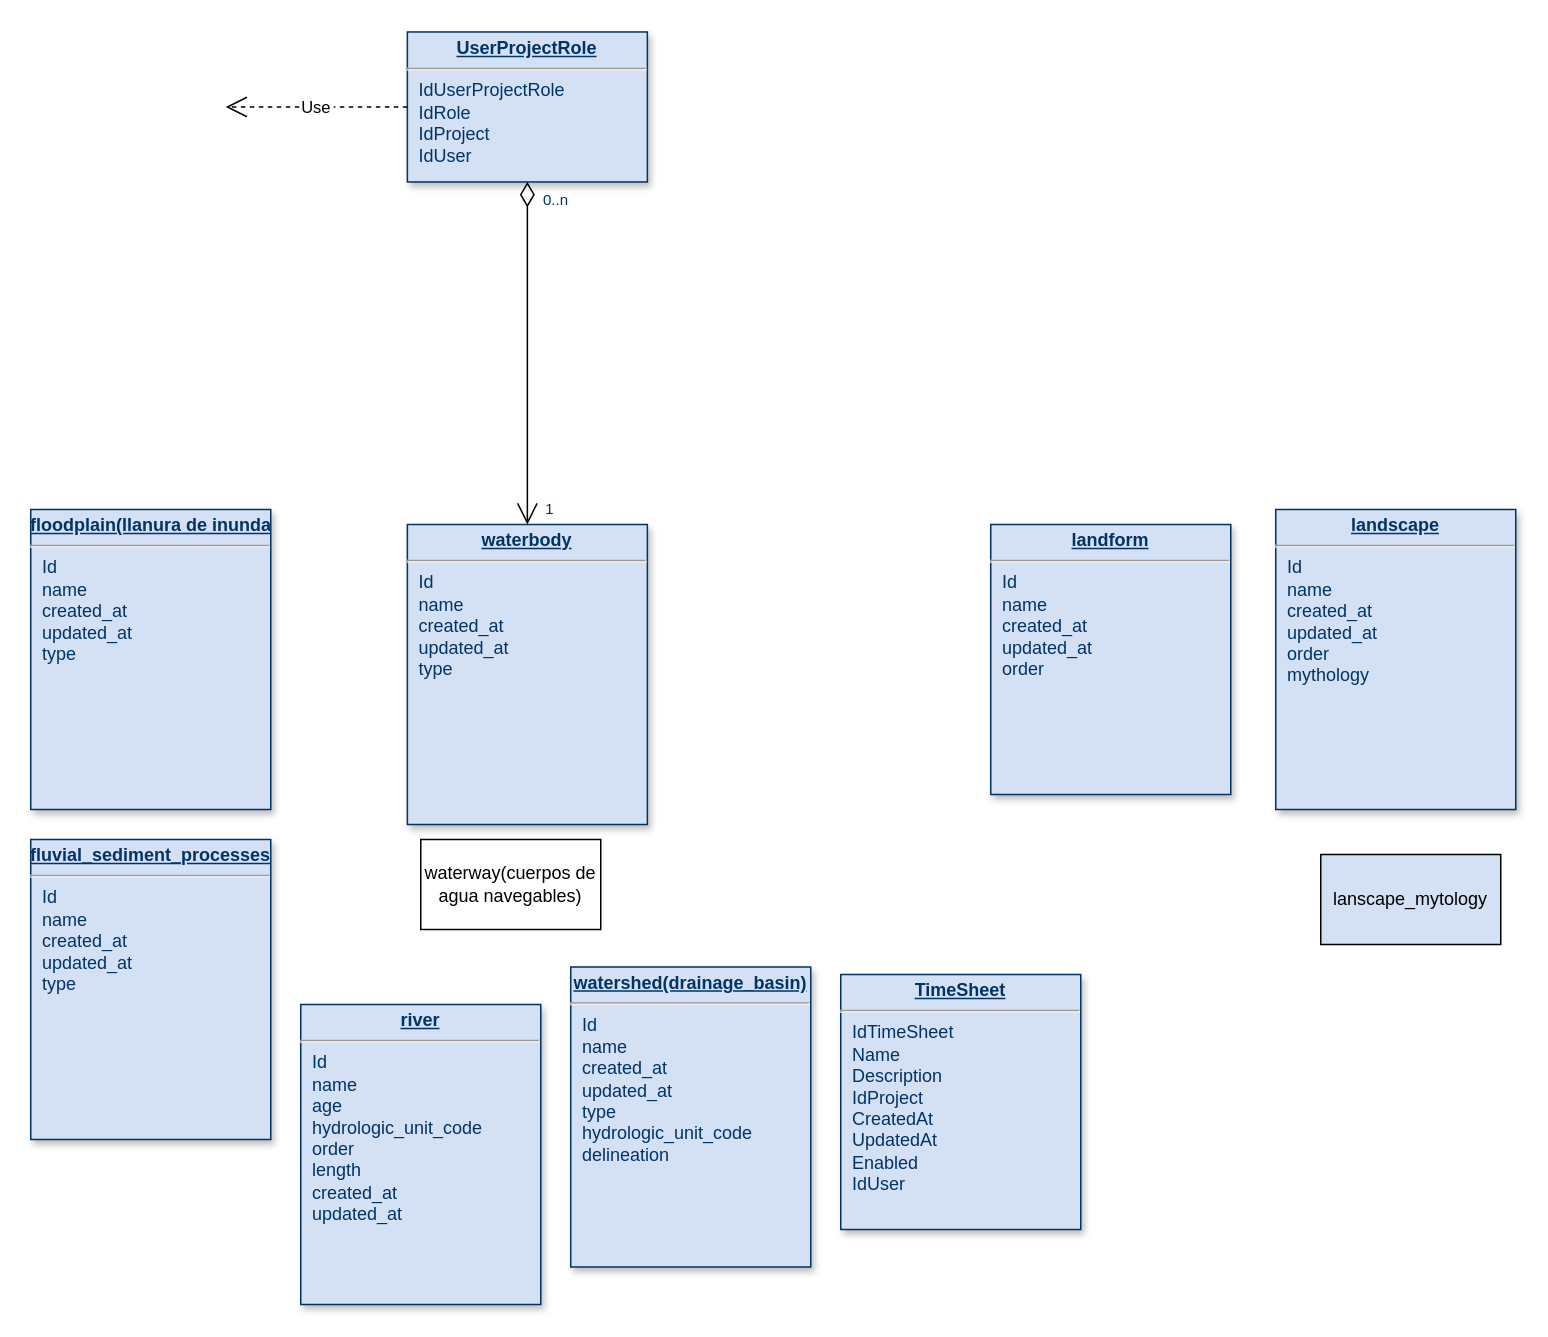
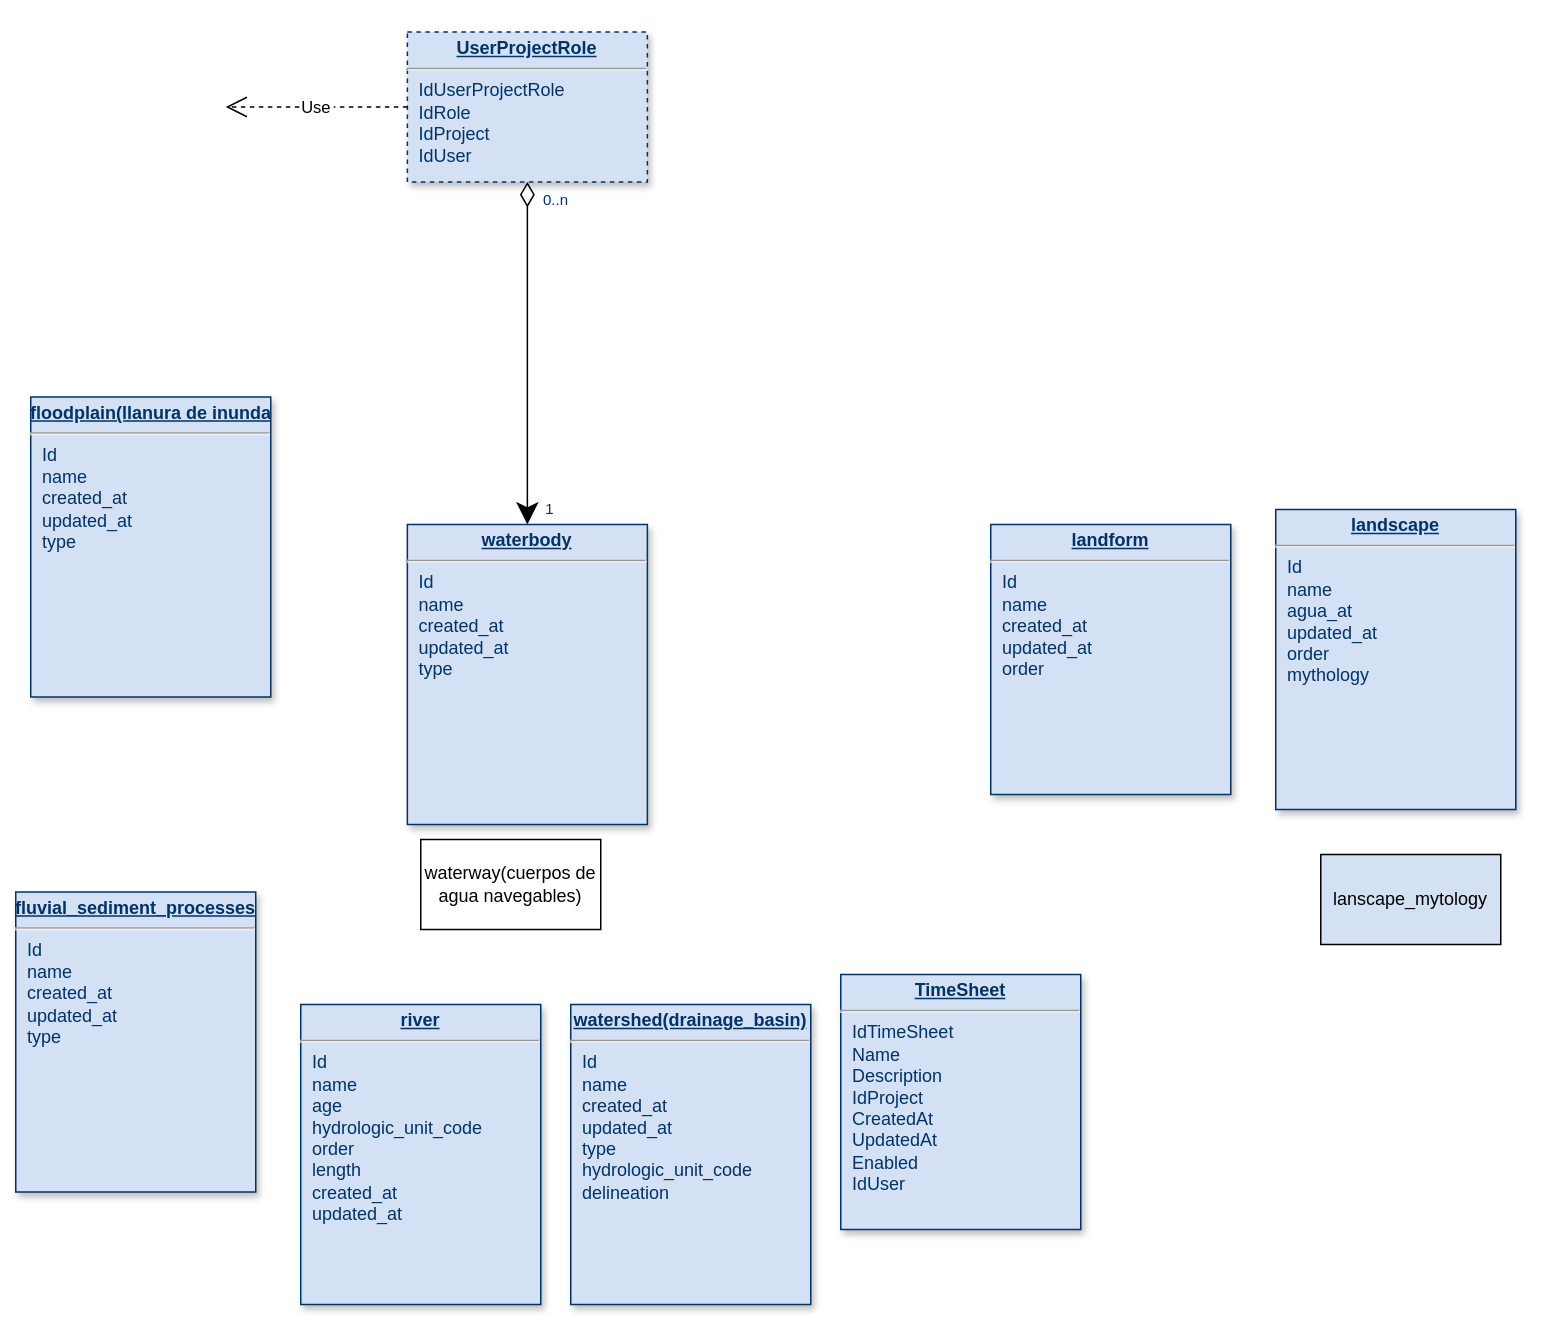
- <mxCell id="3" value="&lt;p style=&quot;margin: 0px; margin-top: 4px; text-align: center; text-decoration: underline;&quot;&gt;&lt;strong&gt;UserProjectRole&lt;/strong&gt;&lt;/p&gt;&lt;hr /&gt;&lt;p style=&quot;margin: 0px; margin-left: 8px;&quot;&gt;IdUserProjectRole&lt;/p&gt;&lt;p style=&quot;margin: 0px; margin-left: 8px;&quot;&gt;IdRole&lt;/p&gt;&lt;p style=&quot;margin: 0px; margin-left: 8px;&quot;&gt;IdProject&lt;/p&gt;&lt;p style=&quot;margin: 0px; margin-left: 8px;&quot;&gt;IdUser&lt;/p&gt;" style="verticalAlign=top;align=left;overflow=fill;fontSize=12;fontFamily=Helvetica;html=1;strokeColor=#003366;shadow=1;fillColor=#D4E1F5;fontColor=#003366" parent="1" vertex="1"><mxGeometry x="271.08" y="20.64" width="160" height="100" as="geometry" /></mxCell>
+ <mxCell id="3" value="&lt;p style=&quot;margin: 0px; margin-top: 4px; text-align: center; text-decoration: underline;&quot;&gt;&lt;strong&gt;UserProjectRole&lt;/strong&gt;&lt;/p&gt;&lt;hr /&gt;&lt;p style=&quot;margin: 0px; margin-left: 8px;&quot;&gt;IdUserProjectRole&lt;/p&gt;&lt;p style=&quot;margin: 0px; margin-left: 8px;&quot;&gt;IdRole&lt;/p&gt;&lt;p style=&quot;margin: 0px; margin-left: 8px;&quot;&gt;IdProject&lt;/p&gt;&lt;p style=&quot;margin: 0px; margin-left: 8px;&quot;&gt;IdUser&lt;/p&gt;" style="verticalAlign=top;align=left;overflow=fill;fontSize=12;fontFamily=Helvetica;html=1;strokeColor=#003366;shadow=1;fillColor=#D4E1F5;fontColor=#003366;dashed=1;" parent="1" vertex="1"><mxGeometry x="271.08" y="20.64" width="160" height="100" as="geometry" /></mxCell>
- <mxCell id="7" value="" style="endArrow=open;endSize=12;startArrow=diamondThin;startSize=14;startFill=0;edgeStyle=orthogonalEdgeStyle" parent="1" source="3" target="6" edge="1"><mxGeometry x="389.36" y="350" as="geometry"><mxPoint x="69.36" y="269" as="sourcePoint" /><mxPoint x="229.36" y="269" as="targetPoint" /></mxGeometry></mxCell>
+ <mxCell id="7" value="" style="endArrow=classic;endSize=12;startArrow=diamondThin;startSize=14;startFill=0;edgeStyle=orthogonalEdgeStyle;" parent="1" source="3" target="6" edge="1"><mxGeometry x="389.36" y="350" as="geometry"><mxPoint x="69.36" y="269" as="sourcePoint" /><mxPoint x="229.36" y="269" as="targetPoint" /></mxGeometry></mxCell>
- <mxCell id="5" value="&lt;p style=&quot;margin: 0px; margin-top: 4px; text-align: center; text-decoration: underline;&quot;&gt;&lt;strong&gt;landscape&lt;/strong&gt;&lt;/p&gt;&lt;hr&gt;&lt;p style=&quot;border-color: var(--border-color); margin: 0px 0px 0px 8px;&quot;&gt;Id&lt;/p&gt;&lt;p style=&quot;border-color: var(--border-color); margin: 0px 0px 0px 8px;&quot;&gt;name&lt;/p&gt;&lt;p style=&quot;border-color: var(--border-color); margin: 0px 0px 0px 8px;&quot;&gt;created_at&lt;/p&gt;&lt;p style=&quot;border-color: var(--border-color); margin: 0px 0px 0px 8px;&quot;&gt;updated_at&lt;/p&gt;&lt;p style=&quot;border-color: var(--border-color); margin: 0px 0px 0px 8px;&quot;&gt;order&lt;/p&gt;&lt;p style=&quot;border-color: var(--border-color); margin: 0px 0px 0px 8px;&quot;&gt;mythology&lt;/p&gt;" style="verticalAlign=top;align=left;overflow=fill;fontSize=12;fontFamily=Helvetica;html=1;strokeColor=#003366;shadow=1;fillColor=#D4E1F5;fontColor=#003366" parent="1" vertex="1"><mxGeometry x="850" y="339" width="160" height="200" as="geometry" /></mxCell>
+ <mxCell id="5" value="&lt;p style=&quot;margin: 0px; margin-top: 4px; text-align: center; text-decoration: underline;&quot;&gt;&lt;strong&gt;landscape&lt;/strong&gt;&lt;/p&gt;&lt;hr&gt;&lt;p style=&quot;border-color: var(--border-color); margin: 0px 0px 0px 8px;&quot;&gt;Id&lt;/p&gt;&lt;p style=&quot;border-color: var(--border-color); margin: 0px 0px 0px 8px;&quot;&gt;name&lt;/p&gt;&lt;p style=&quot;border-color: var(--border-color); margin: 0px 0px 0px 8px;&quot;&gt;agua_at&lt;/p&gt;&lt;p style=&quot;border-color: var(--border-color); margin: 0px 0px 0px 8px;&quot;&gt;updated_at&lt;/p&gt;&lt;p style=&quot;border-color: var(--border-color); margin: 0px 0px 0px 8px;&quot;&gt;order&lt;/p&gt;&lt;p style=&quot;border-color: var(--border-color); margin: 0px 0px 0px 8px;&quot;&gt;mythology&lt;/p&gt;" style="verticalAlign=top;align=left;overflow=fill;fontSize=12;fontFamily=Helvetica;html=1;strokeColor=#003366;shadow=1;fillColor=#D4E1F5;fontColor=#003366" parent="1" vertex="1"><mxGeometry x="850" y="339" width="160" height="200" as="geometry" /></mxCell>
- <mxCell id="11" value="&lt;p style=&quot;margin: 0px; margin-top: 4px; text-align: center; text-decoration: underline;&quot;&gt;&lt;strong&gt;floodplain(llanura de inundacion)&lt;/strong&gt;&lt;/p&gt;&lt;hr&gt;&lt;p style=&quot;border-color: var(--border-color); margin: 0px 0px 0px 8px;&quot;&gt;Id&lt;/p&gt;&lt;p style=&quot;border-color: var(--border-color); margin: 0px 0px 0px 8px;&quot;&gt;name&lt;/p&gt;&lt;p style=&quot;border-color: var(--border-color); margin: 0px 0px 0px 8px;&quot;&gt;created_at&lt;/p&gt;&lt;p style=&quot;border-color: var(--border-color); margin: 0px 0px 0px 8px;&quot;&gt;updated_at&lt;/p&gt;&lt;p style=&quot;border-color: var(--border-color); margin: 0px 0px 0px 8px;&quot;&gt;type&lt;/p&gt;" style="verticalAlign=top;align=left;overflow=fill;fontSize=12;fontFamily=Helvetica;html=1;strokeColor=#003366;shadow=1;fillColor=#D4E1F5;fontColor=#003366" vertex="1" parent="1"><mxGeometry x="20" y="339" width="160" height="200" as="geometry" /></mxCell>
+ <mxCell id="11" value="&lt;p style=&quot;margin: 0px; margin-top: 4px; text-align: center; text-decoration: underline;&quot;&gt;&lt;strong&gt;floodplain(llanura de inundacion)&lt;/strong&gt;&lt;/p&gt;&lt;hr&gt;&lt;p style=&quot;border-color: var(--border-color); margin: 0px 0px 0px 8px;&quot;&gt;Id&lt;/p&gt;&lt;p style=&quot;border-color: var(--border-color); margin: 0px 0px 0px 8px;&quot;&gt;name&lt;/p&gt;&lt;p style=&quot;border-color: var(--border-color); margin: 0px 0px 0px 8px;&quot;&gt;created_at&lt;/p&gt;&lt;p style=&quot;border-color: var(--border-color); margin: 0px 0px 0px 8px;&quot;&gt;updated_at&lt;/p&gt;&lt;p style=&quot;border-color: var(--border-color); margin: 0px 0px 0px 8px;&quot;&gt;type&lt;/p&gt;" style="verticalAlign=top;align=left;overflow=fill;fontSize=12;fontFamily=Helvetica;html=1;strokeColor=#003366;shadow=1;fillColor=#D4E1F5;fontColor=#003366" vertex="1" parent="1"><mxGeometry x="20" y="264" width="160" height="200" as="geometry" /></mxCell>
- <mxCell id="12" value="&lt;p style=&quot;margin: 0px; margin-top: 4px; text-align: center; text-decoration: underline;&quot;&gt;&lt;strong&gt;fluvial_sediment_processes&lt;/strong&gt;&lt;/p&gt;&lt;hr&gt;&lt;p style=&quot;border-color: var(--border-color); margin: 0px 0px 0px 8px;&quot;&gt;Id&lt;/p&gt;&lt;p style=&quot;border-color: var(--border-color); margin: 0px 0px 0px 8px;&quot;&gt;name&lt;/p&gt;&lt;p style=&quot;border-color: var(--border-color); margin: 0px 0px 0px 8px;&quot;&gt;created_at&lt;/p&gt;&lt;p style=&quot;border-color: var(--border-color); margin: 0px 0px 0px 8px;&quot;&gt;updated_at&lt;/p&gt;&lt;p style=&quot;border-color: var(--border-color); margin: 0px 0px 0px 8px;&quot;&gt;type&lt;/p&gt;" style="verticalAlign=top;align=left;overflow=fill;fontSize=12;fontFamily=Helvetica;html=1;strokeColor=#003366;shadow=1;fillColor=#D4E1F5;fontColor=#003366" vertex="1" parent="1"><mxGeometry x="20" y="559" width="160" height="200" as="geometry" /></mxCell>
+ <mxCell id="12" value="&lt;p style=&quot;margin: 0px; margin-top: 4px; text-align: center; text-decoration: underline;&quot;&gt;&lt;strong&gt;fluvial_sediment_processes&lt;/strong&gt;&lt;/p&gt;&lt;hr&gt;&lt;p style=&quot;border-color: var(--border-color); margin: 0px 0px 0px 8px;&quot;&gt;Id&lt;/p&gt;&lt;p style=&quot;border-color: var(--border-color); margin: 0px 0px 0px 8px;&quot;&gt;name&lt;/p&gt;&lt;p style=&quot;border-color: var(--border-color); margin: 0px 0px 0px 8px;&quot;&gt;created_at&lt;/p&gt;&lt;p style=&quot;border-color: var(--border-color); margin: 0px 0px 0px 8px;&quot;&gt;updated_at&lt;/p&gt;&lt;p style=&quot;border-color: var(--border-color); margin: 0px 0px 0px 8px;&quot;&gt;type&lt;/p&gt;" style="verticalAlign=top;align=left;overflow=fill;fontSize=12;fontFamily=Helvetica;html=1;strokeColor=#003366;shadow=1;fillColor=#D4E1F5;fontColor=#003366" vertex="1" parent="1"><mxGeometry x="10" y="594" width="160" height="200" as="geometry" /></mxCell>
- <mxCell id="13" value="&lt;p style=&quot;margin: 0px; margin-top: 4px; text-align: center; text-decoration: underline;&quot;&gt;&lt;strong&gt;watershed(drainage_basin)&lt;/strong&gt;&lt;/p&gt;&lt;hr&gt;&lt;p style=&quot;border-color: var(--border-color); margin: 0px 0px 0px 8px;&quot;&gt;Id&lt;/p&gt;&lt;p style=&quot;border-color: var(--border-color); margin: 0px 0px 0px 8px;&quot;&gt;name&lt;/p&gt;&lt;p style=&quot;border-color: var(--border-color); margin: 0px 0px 0px 8px;&quot;&gt;created_at&lt;/p&gt;&lt;p style=&quot;border-color: var(--border-color); margin: 0px 0px 0px 8px;&quot;&gt;updated_at&lt;/p&gt;&lt;p style=&quot;border-color: var(--border-color); margin: 0px 0px 0px 8px;&quot;&gt;type&lt;/p&gt;&lt;p style=&quot;border-color: var(--border-color); margin: 0px 0px 0px 8px;&quot;&gt;hydrologic_unit_code&lt;/p&gt;&lt;p style=&quot;border-color: var(--border-color); margin: 0px 0px 0px 8px;&quot;&gt;delineation&lt;/p&gt;" style="verticalAlign=top;align=left;overflow=fill;fontSize=12;fontFamily=Helvetica;html=1;strokeColor=#003366;shadow=1;fillColor=#D4E1F5;fontColor=#003366" vertex="1" parent="1"><mxGeometry x="380" y="644" width="160" height="200" as="geometry" /></mxCell>
+ <mxCell id="13" value="&lt;p style=&quot;margin: 0px; margin-top: 4px; text-align: center; text-decoration: underline;&quot;&gt;&lt;strong&gt;watershed(drainage_basin)&lt;/strong&gt;&lt;/p&gt;&lt;hr&gt;&lt;p style=&quot;border-color: var(--border-color); margin: 0px 0px 0px 8px;&quot;&gt;Id&lt;/p&gt;&lt;p style=&quot;border-color: var(--border-color); margin: 0px 0px 0px 8px;&quot;&gt;name&lt;/p&gt;&lt;p style=&quot;border-color: var(--border-color); margin: 0px 0px 0px 8px;&quot;&gt;created_at&lt;/p&gt;&lt;p style=&quot;border-color: var(--border-color); margin: 0px 0px 0px 8px;&quot;&gt;updated_at&lt;/p&gt;&lt;p style=&quot;border-color: var(--border-color); margin: 0px 0px 0px 8px;&quot;&gt;type&lt;/p&gt;&lt;p style=&quot;border-color: var(--border-color); margin: 0px 0px 0px 8px;&quot;&gt;hydrologic_unit_code&lt;/p&gt;&lt;p style=&quot;border-color: var(--border-color); margin: 0px 0px 0px 8px;&quot;&gt;delineation&lt;/p&gt;" style="verticalAlign=top;align=left;overflow=fill;fontSize=12;fontFamily=Helvetica;html=1;strokeColor=#003366;shadow=1;fillColor=#D4E1F5;fontColor=#003366" vertex="1" parent="1"><mxGeometry x="380" y="669" width="160" height="200" as="geometry" /></mxCell>
